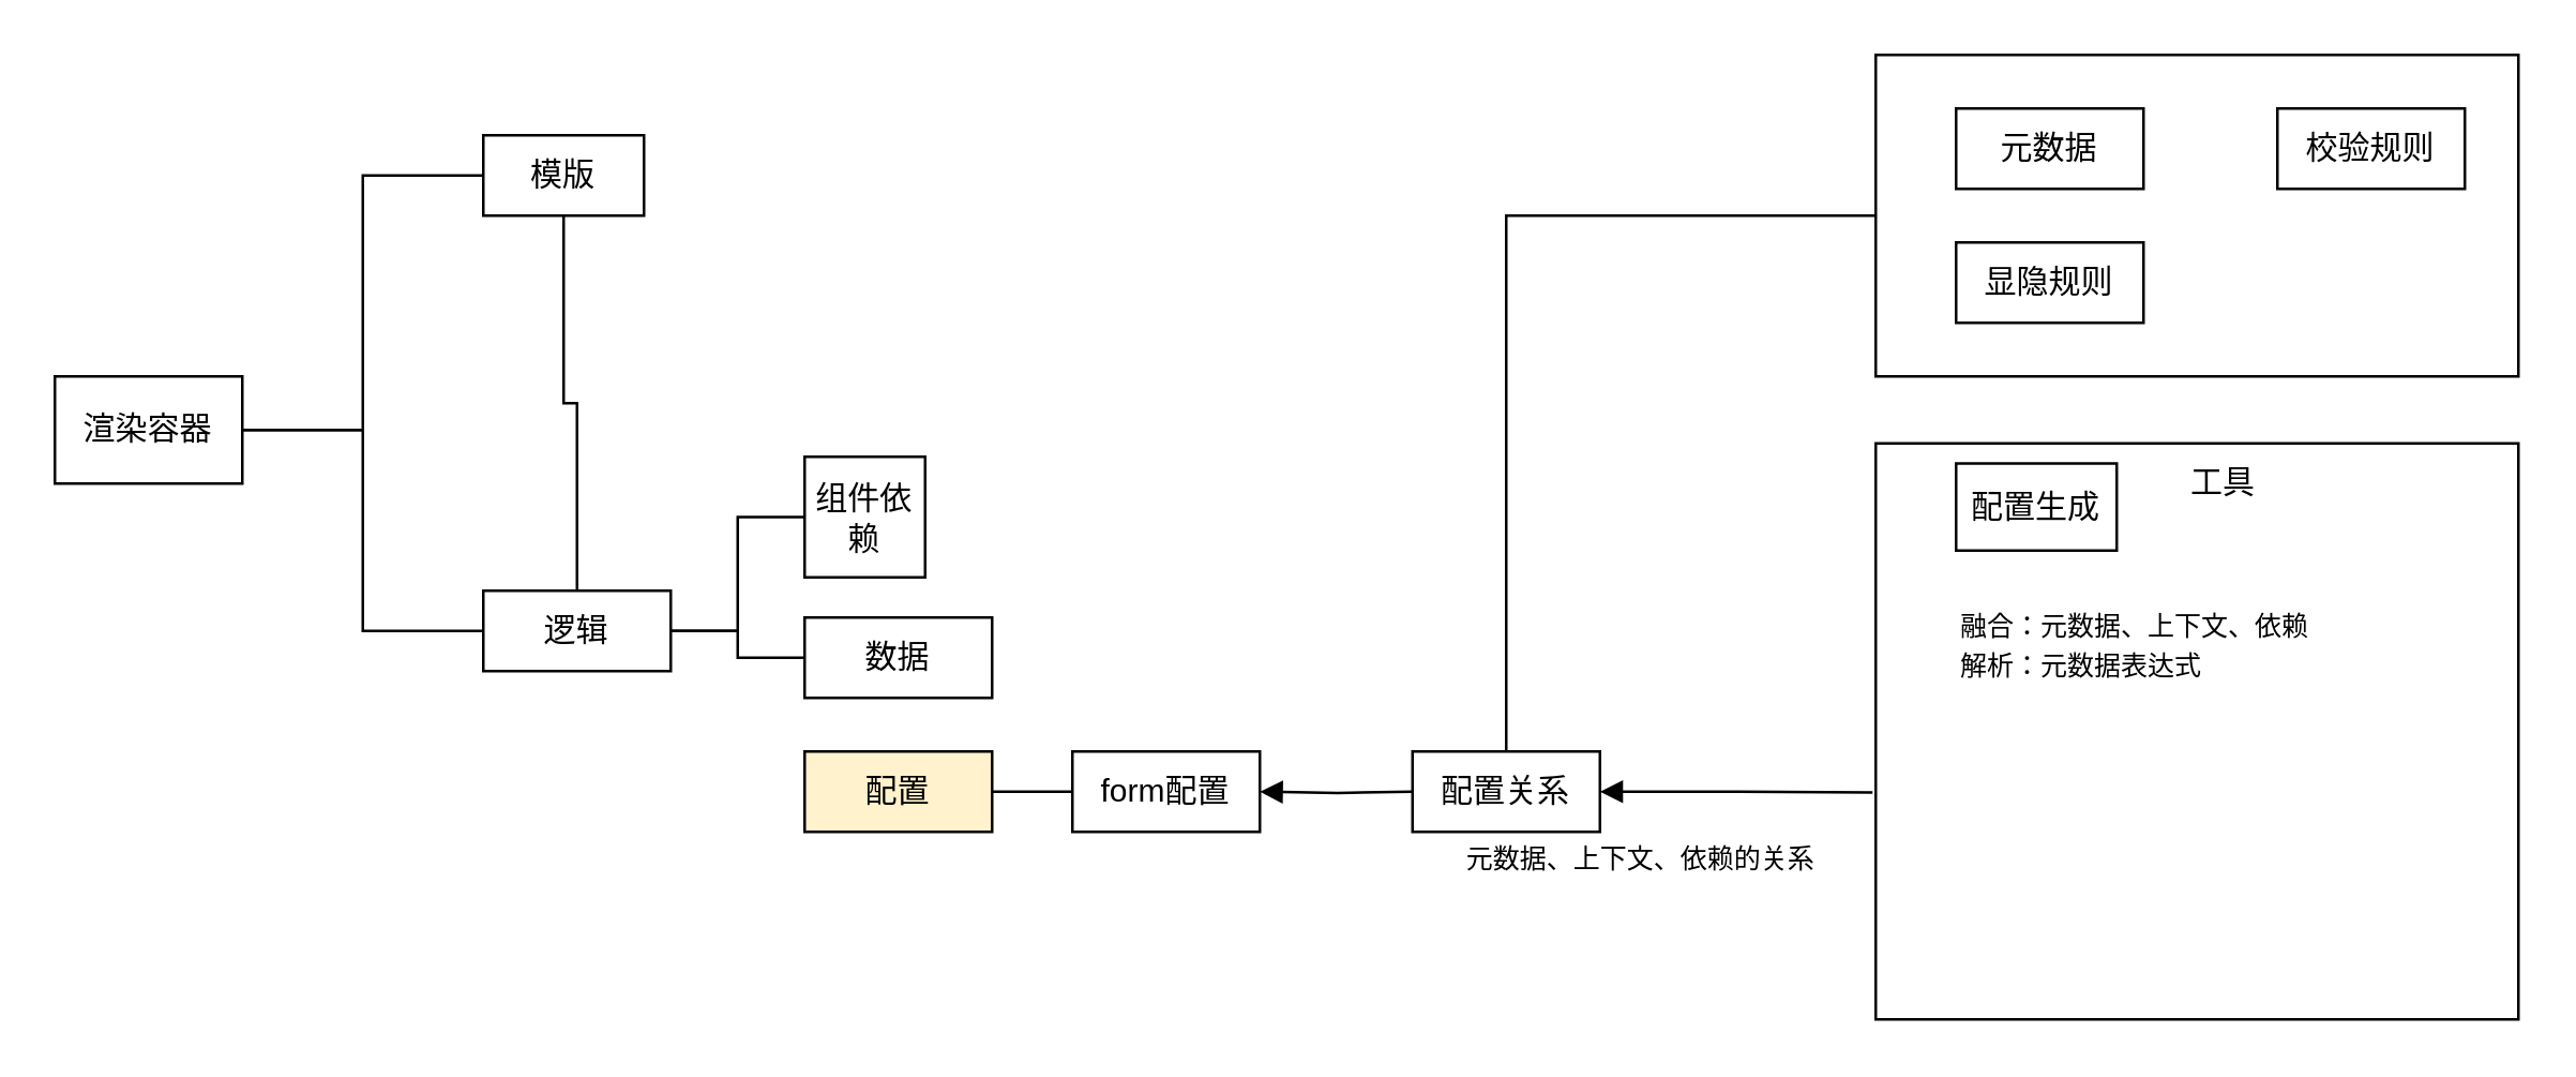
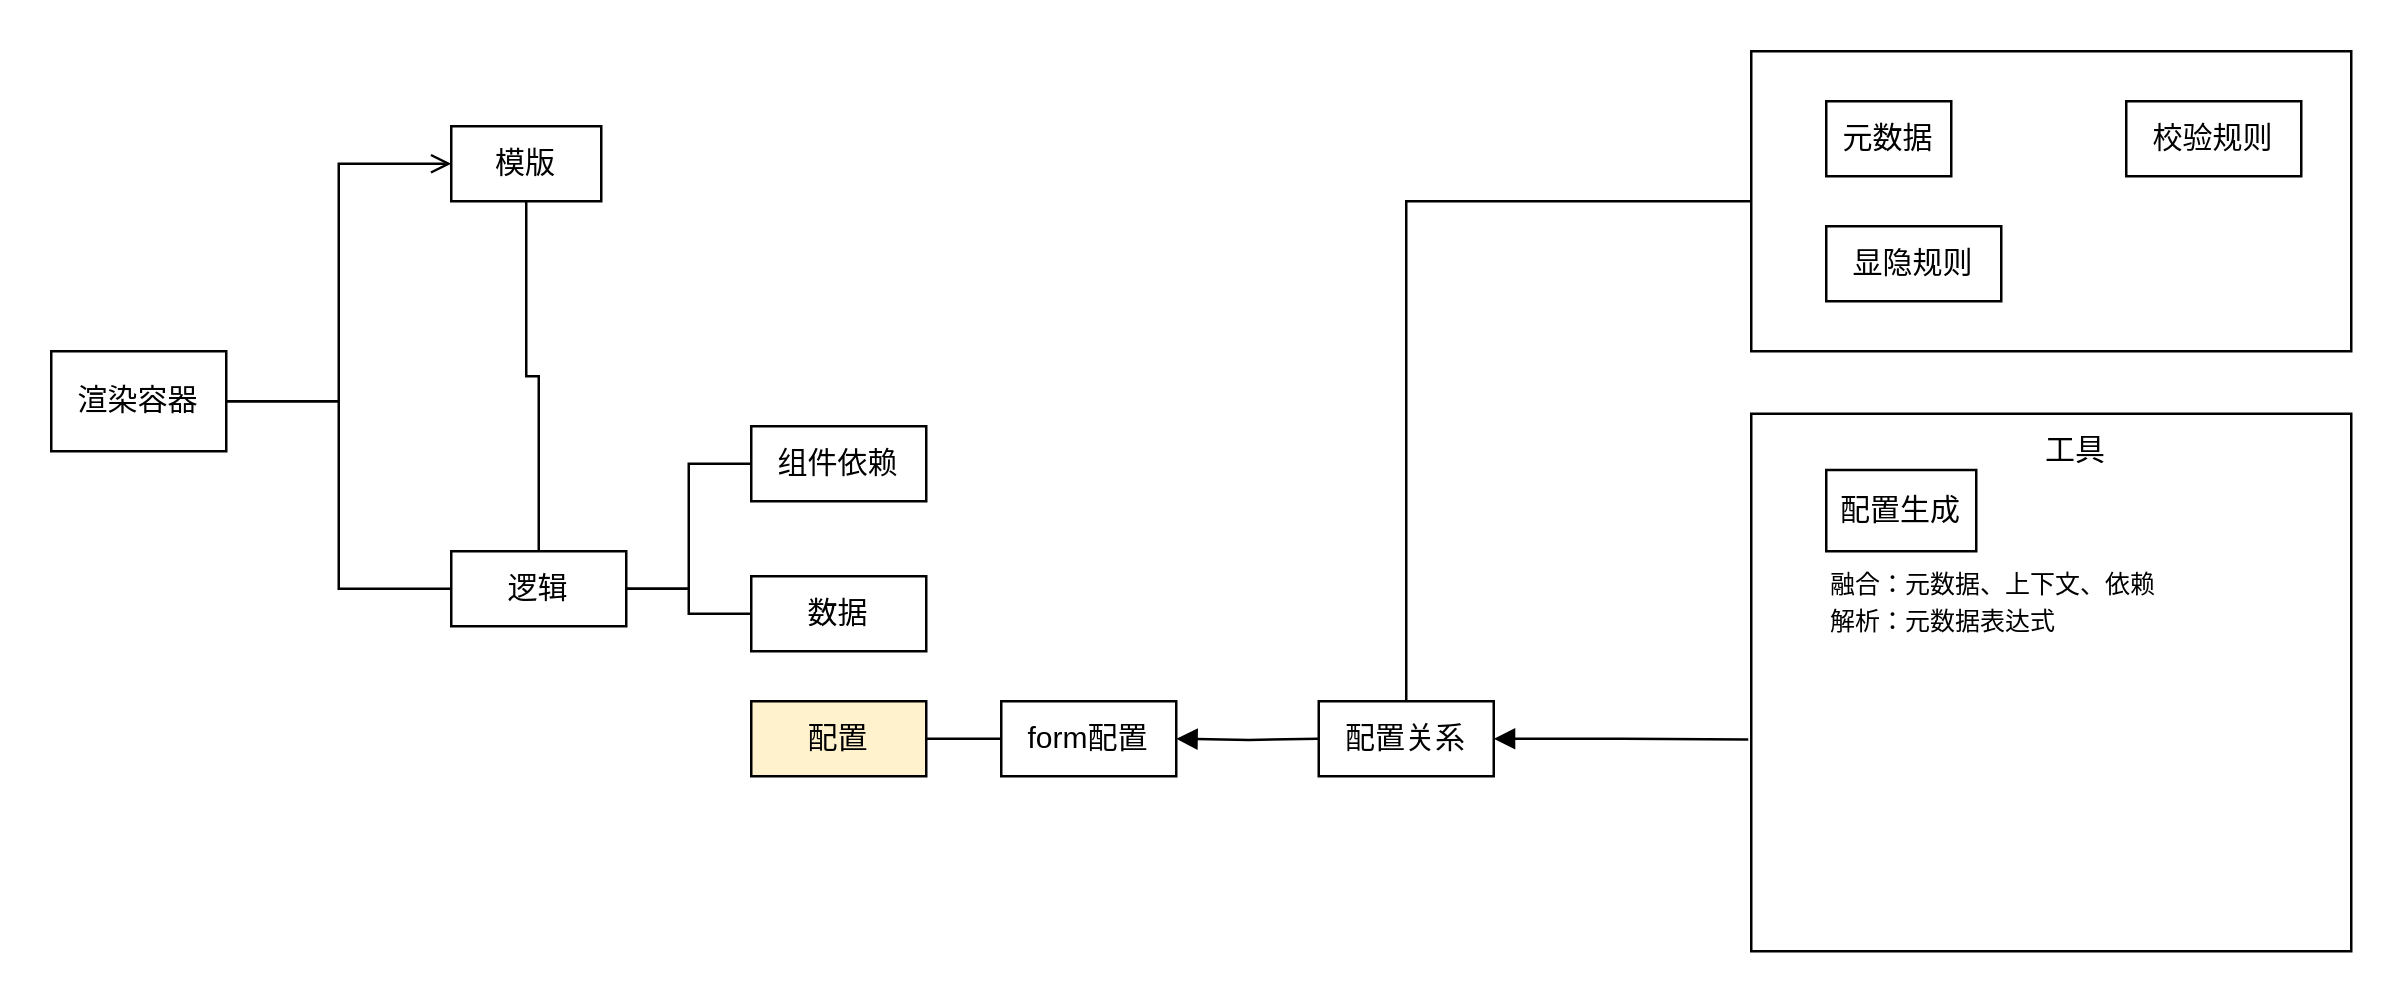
- <mxCell id="21" value="元数据" style="rounded=0;whiteSpace=wrap;html=1;" parent="1" vertex="1"><mxGeometry x="730" y="40" width="70" height="30" as="geometry" /></mxCell>
+ <mxCell id="21" value="元数据" style="rounded=0;whiteSpace=wrap;html=1;" parent="1" vertex="1"><mxGeometry x="730" y="40" width="50" height="30" as="geometry" /></mxCell>
- <mxCell id="5" style="edgeStyle=orthogonalEdgeStyle;rounded=0;sketch=0;orthogonalLoop=1;jettySize=auto;html=1;entryX=0;entryY=0.5;entryDx=0;entryDy=0;endArrow=none;endFill=0;" parent="1" source="7" target="8" edge="1"><mxGeometry relative="1" as="geometry" /></mxCell>
+ <mxCell id="5" style="edgeStyle=orthogonalEdgeStyle;rounded=0;sketch=0;orthogonalLoop=1;jettySize=auto;html=1;entryX=0;entryY=0.5;entryDx=0;entryDy=0;endArrow=open;endFill=0;" parent="1" source="7" target="8" edge="1"><mxGeometry relative="1" as="geometry" /></mxCell>
- <mxCell id="19" value="配置生成" style="whiteSpace=wrap;html=1;rounded=0;" parent="1" vertex="1"><mxGeometry x="730" y="172.5" width="60" height="32.5" as="geometry" /></mxCell>
+ <mxCell id="19" value="配置生成" style="whiteSpace=wrap;html=1;rounded=0;" parent="1" vertex="1"><mxGeometry x="730" y="187.5" width="60" height="32.5" as="geometry" /></mxCell>
- <mxCell id="16" value="组件依赖" style="rounded=0;whiteSpace=wrap;html=1;" parent="1" vertex="1"><mxGeometry x="300" y="170" width="45" height="45" as="geometry" /></mxCell>
+ <mxCell id="16" value="组件依赖" style="rounded=0;whiteSpace=wrap;html=1;" parent="1" vertex="1"><mxGeometry x="300" y="170" width="70" height="30" as="geometry" /></mxCell>
- <mxCell id="20" value="&lt;font style=&quot;font-size: 10px&quot;&gt;元数据、上下文、依赖的关系&lt;/font&gt;" style="text;html=1;align=center;verticalAlign=middle;resizable=0;points=[];autosize=1;" parent="1" vertex="1"><mxGeometry x="527" y="310" width="170" height="20" as="geometry" /></mxCell>
